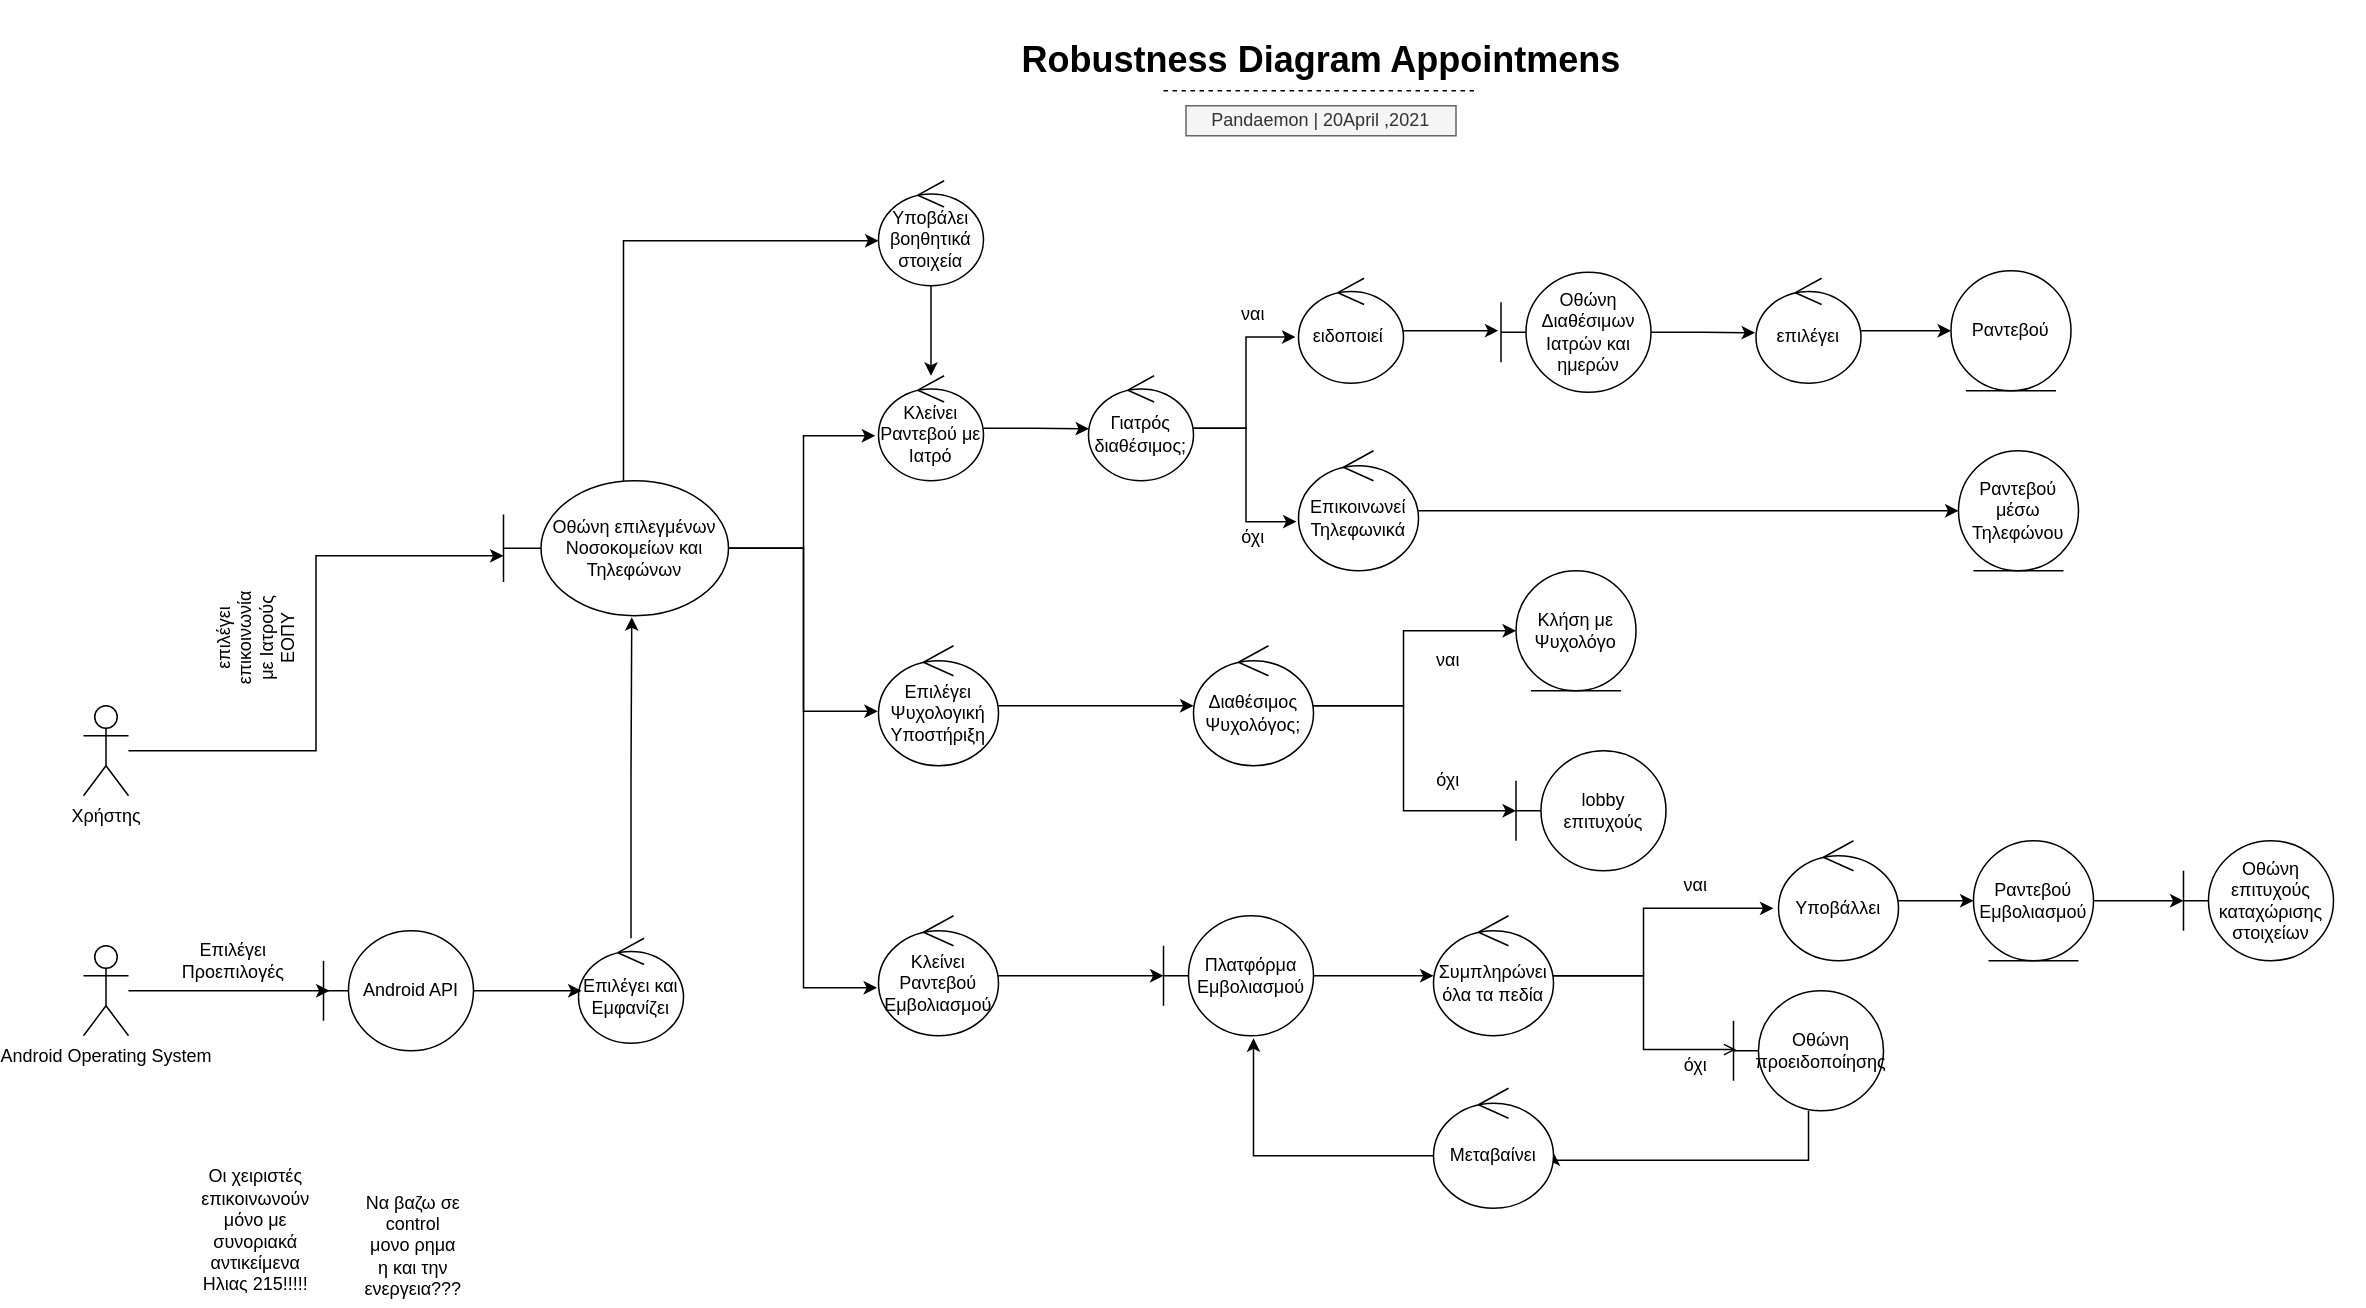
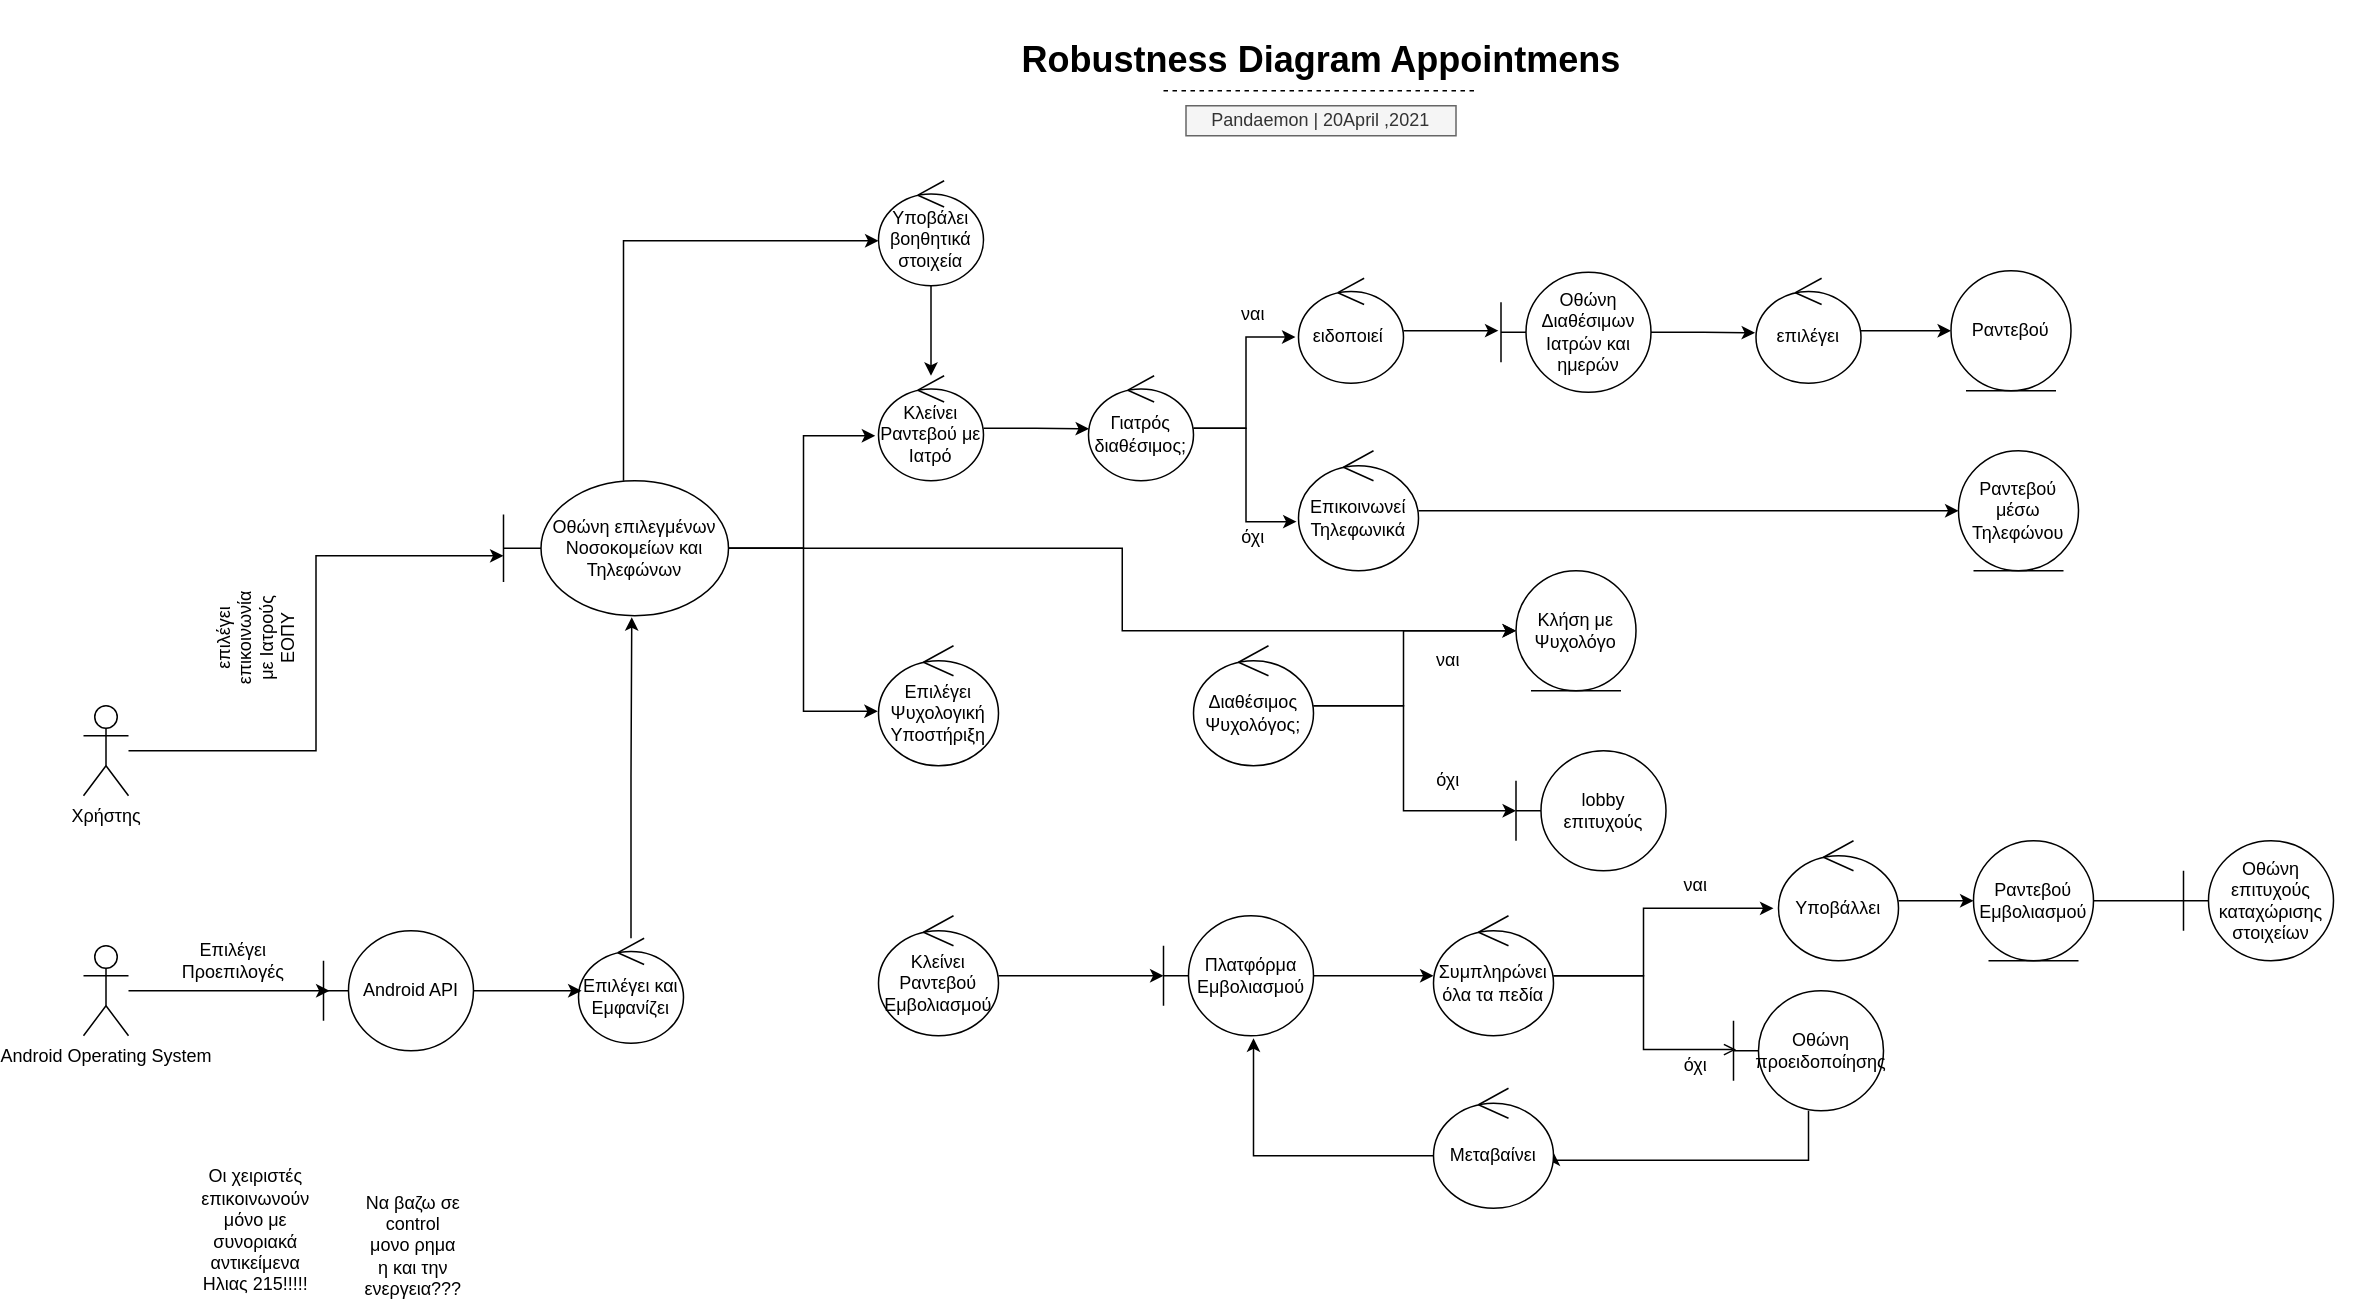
- <mxCell id="26" style="edgeStyle=orthogonalEdgeStyle;rounded=0;orthogonalLoop=1;jettySize=auto;html=1;" parent="1" source="27" target="35" edge="1"><mxGeometry relative="1" as="geometry" /></mxCell>
- <mxCell id="9" style="edgeStyle=orthogonalEdgeStyle;rounded=0;orthogonalLoop=1;jettySize=auto;html=1;entryX=-0.012;entryY=0.6;entryDx=0;entryDy=0;entryPerimeter=0;" edge="1" parent="1" source="10" target="53"><mxGeometry relative="1" as="geometry" /></mxCell>
+ <mxCell id="9" style="edgeStyle=orthogonalEdgeStyle;rounded=0;orthogonalLoop=1;jettySize=auto;html=1;" edge="1" parent="1" source="10" target="31"><mxGeometry relative="1" as="geometry" /></mxCell>
- <mxCell id="66" value="" style="edgeStyle=orthogonalEdgeStyle;rounded=0;jumpSize=6;orthogonalLoop=1;jettySize=auto;html=1;startSize=6;endSize=6;sourcePerimeterSpacing=0;targetPerimeterSpacing=0;" edge="1" parent="1" source="67" target="68"><mxGeometry relative="1" as="geometry" /></mxCell>
+ <mxCell id="66" value="" style="edgeStyle=orthogonalEdgeStyle;rounded=0;jumpSize=6;orthogonalLoop=1;jettySize=auto;html=1;startSize=6;endSize=6;sourcePerimeterSpacing=0;targetPerimeterSpacing=0;endArrow=none;" edge="1" parent="1" source="67" target="68"><mxGeometry relative="1" as="geometry" /></mxCell>
